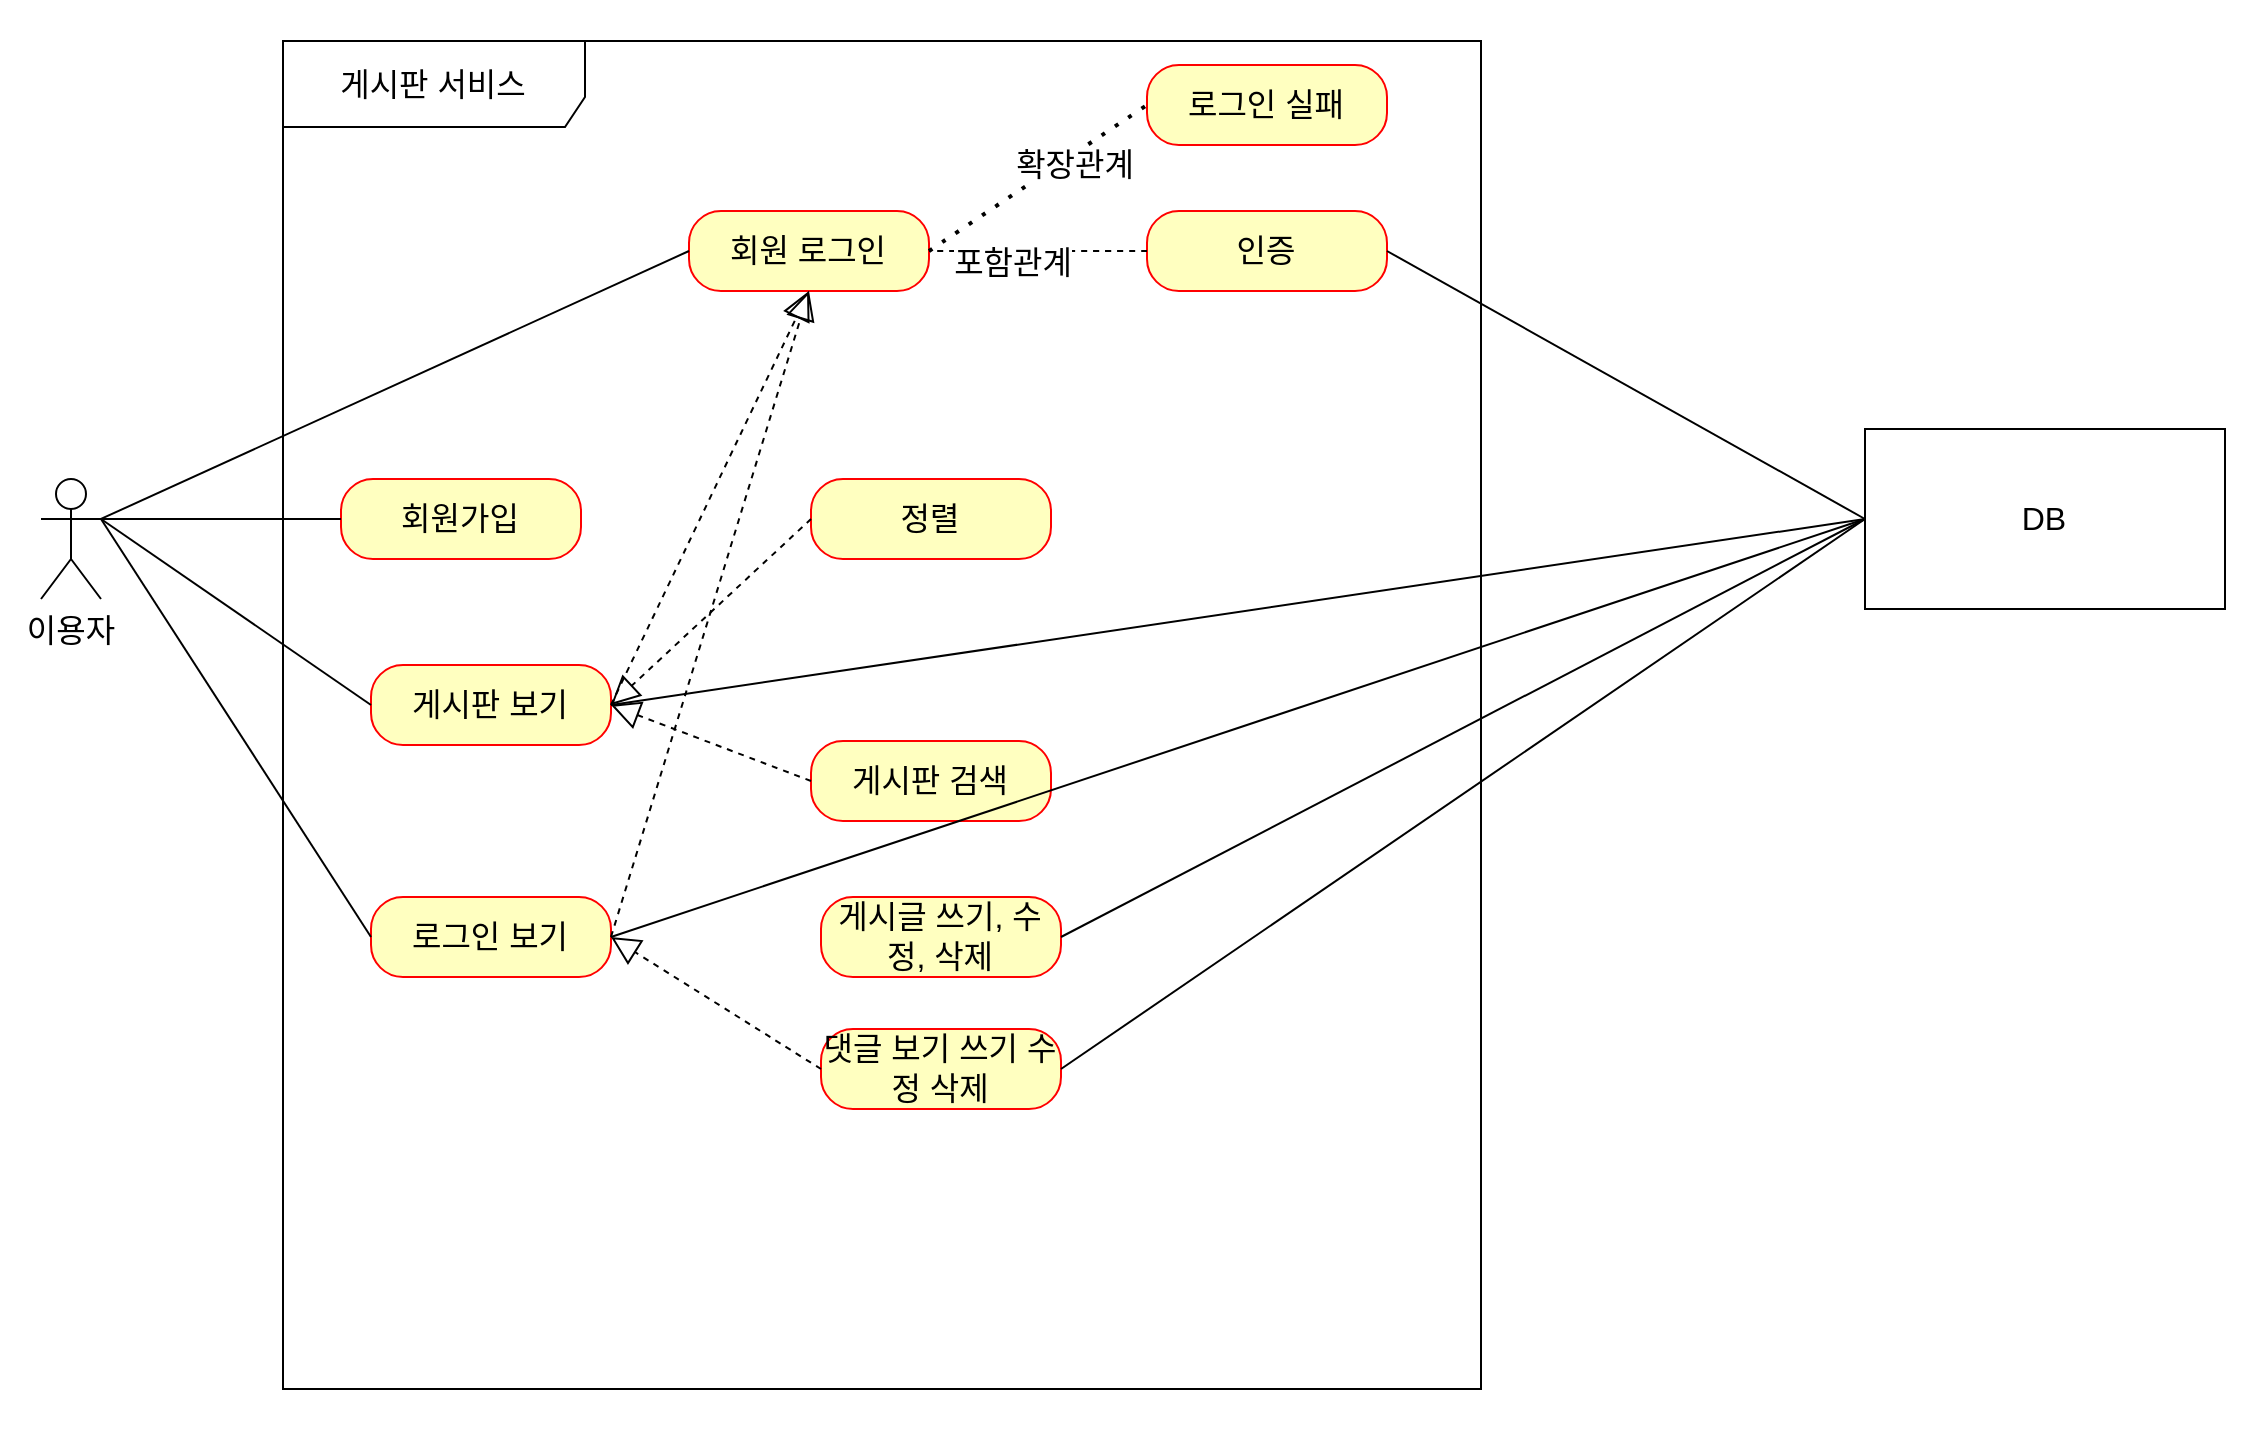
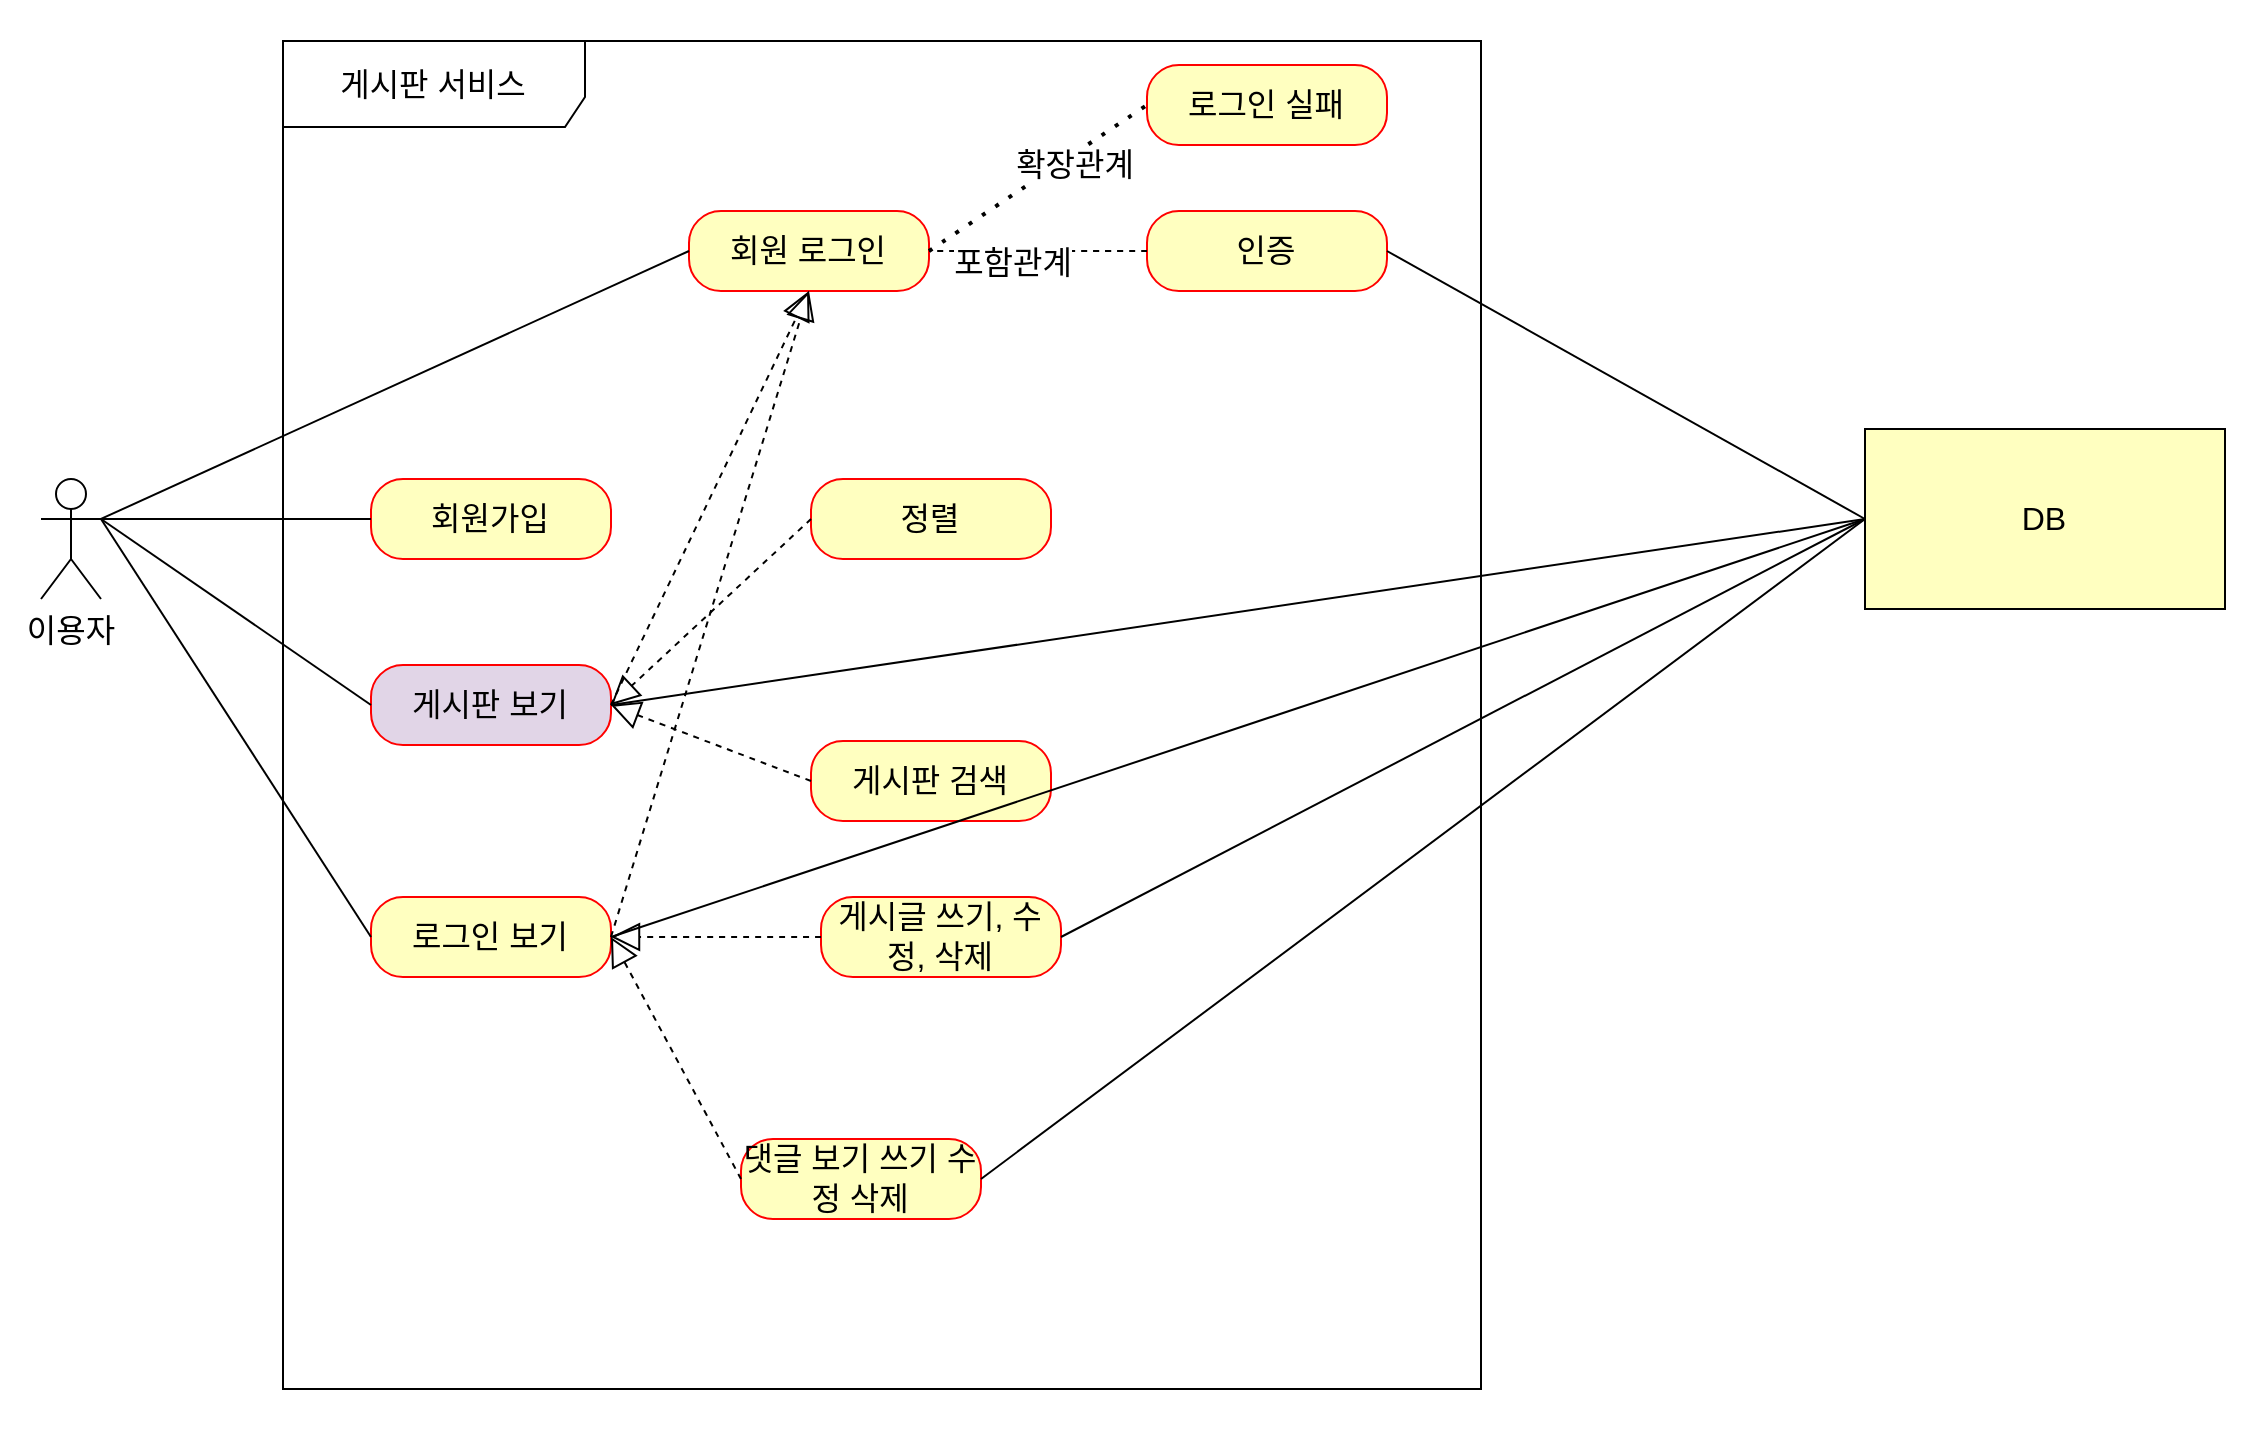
- <mxCell id="4" value="회원가입" style="rounded=1;whiteSpace=wrap;html=1;arcSize=40;fontColor=#000000;fillColor=#ffffc0;strokeColor=#ff0000;fontSize=16;" vertex="1" parent="1"><mxGeometry x="170" y="239" width="120" height="40" as="geometry" /></mxCell>
+ <mxCell id="4" value="회원가입" style="rounded=1;whiteSpace=wrap;html=1;arcSize=40;fontColor=#000000;fillColor=#ffffc0;strokeColor=#ff0000;fontSize=16;" vertex="1" parent="1"><mxGeometry x="185" y="239" width="120" height="40" as="geometry" /></mxCell>
- <mxCell id="29" value="DB" style="html=1;dropTarget=0;whiteSpace=wrap;fontSize=16;" vertex="1" parent="1"><mxGeometry x="932" y="214" width="180" height="90" as="geometry" /></mxCell>
+ <mxCell id="29" value="DB" style="html=1;dropTarget=0;whiteSpace=wrap;fontSize=16;fillColor=#ffffc0;" vertex="1" parent="1"><mxGeometry x="932" y="214" width="180" height="90" as="geometry" /></mxCell>
- <mxCell id="6" value="게시판 보기" style="rounded=1;whiteSpace=wrap;html=1;arcSize=40;fontColor=#000000;fillColor=#ffffc0;strokeColor=#ff0000;fontSize=16;" vertex="1" parent="1"><mxGeometry x="185" y="332" width="120" height="40" as="geometry" /></mxCell>
+ <mxCell id="6" value="게시판 보기" style="rounded=1;whiteSpace=wrap;html=1;arcSize=40;fontColor=#000000;fillColor=#e1d5e7;strokeColor=#ff0000;fontSize=16;" vertex="1" parent="1"><mxGeometry x="185" y="332" width="120" height="40" as="geometry" /></mxCell>
+ <mxCell id="26" value="" style="endArrow=block;dashed=1;endFill=0;endSize=12;html=1;rounded=0;fontSize=12;curved=1;entryX=1;entryY=0.5;entryDx=0;entryDy=0;exitX=0;exitY=0.5;exitDx=0;exitDy=0;" edge="1" parent="1" source="12" target="7"><mxGeometry width="160" relative="1" as="geometry"><mxPoint x="290" y="335" as="sourcePoint" /><mxPoint x="450" y="335" as="targetPoint" /></mxGeometry></mxCell>
- <mxCell id="13" value="댓글 보기 쓰기 수정 삭제" style="rounded=1;whiteSpace=wrap;html=1;arcSize=40;fontColor=#000000;fillColor=#ffffc0;strokeColor=#ff0000;fontSize=16;" vertex="1" parent="1"><mxGeometry x="410" y="514" width="120" height="40" as="geometry" /></mxCell>
+ <mxCell id="13" value="댓글 보기 쓰기 수정 삭제" style="rounded=1;whiteSpace=wrap;html=1;arcSize=40;fontColor=#000000;fillColor=#ffffc0;strokeColor=#ff0000;fontSize=16;" vertex="1" parent="1"><mxGeometry x="370" y="569" width="120" height="40" as="geometry" /></mxCell>
